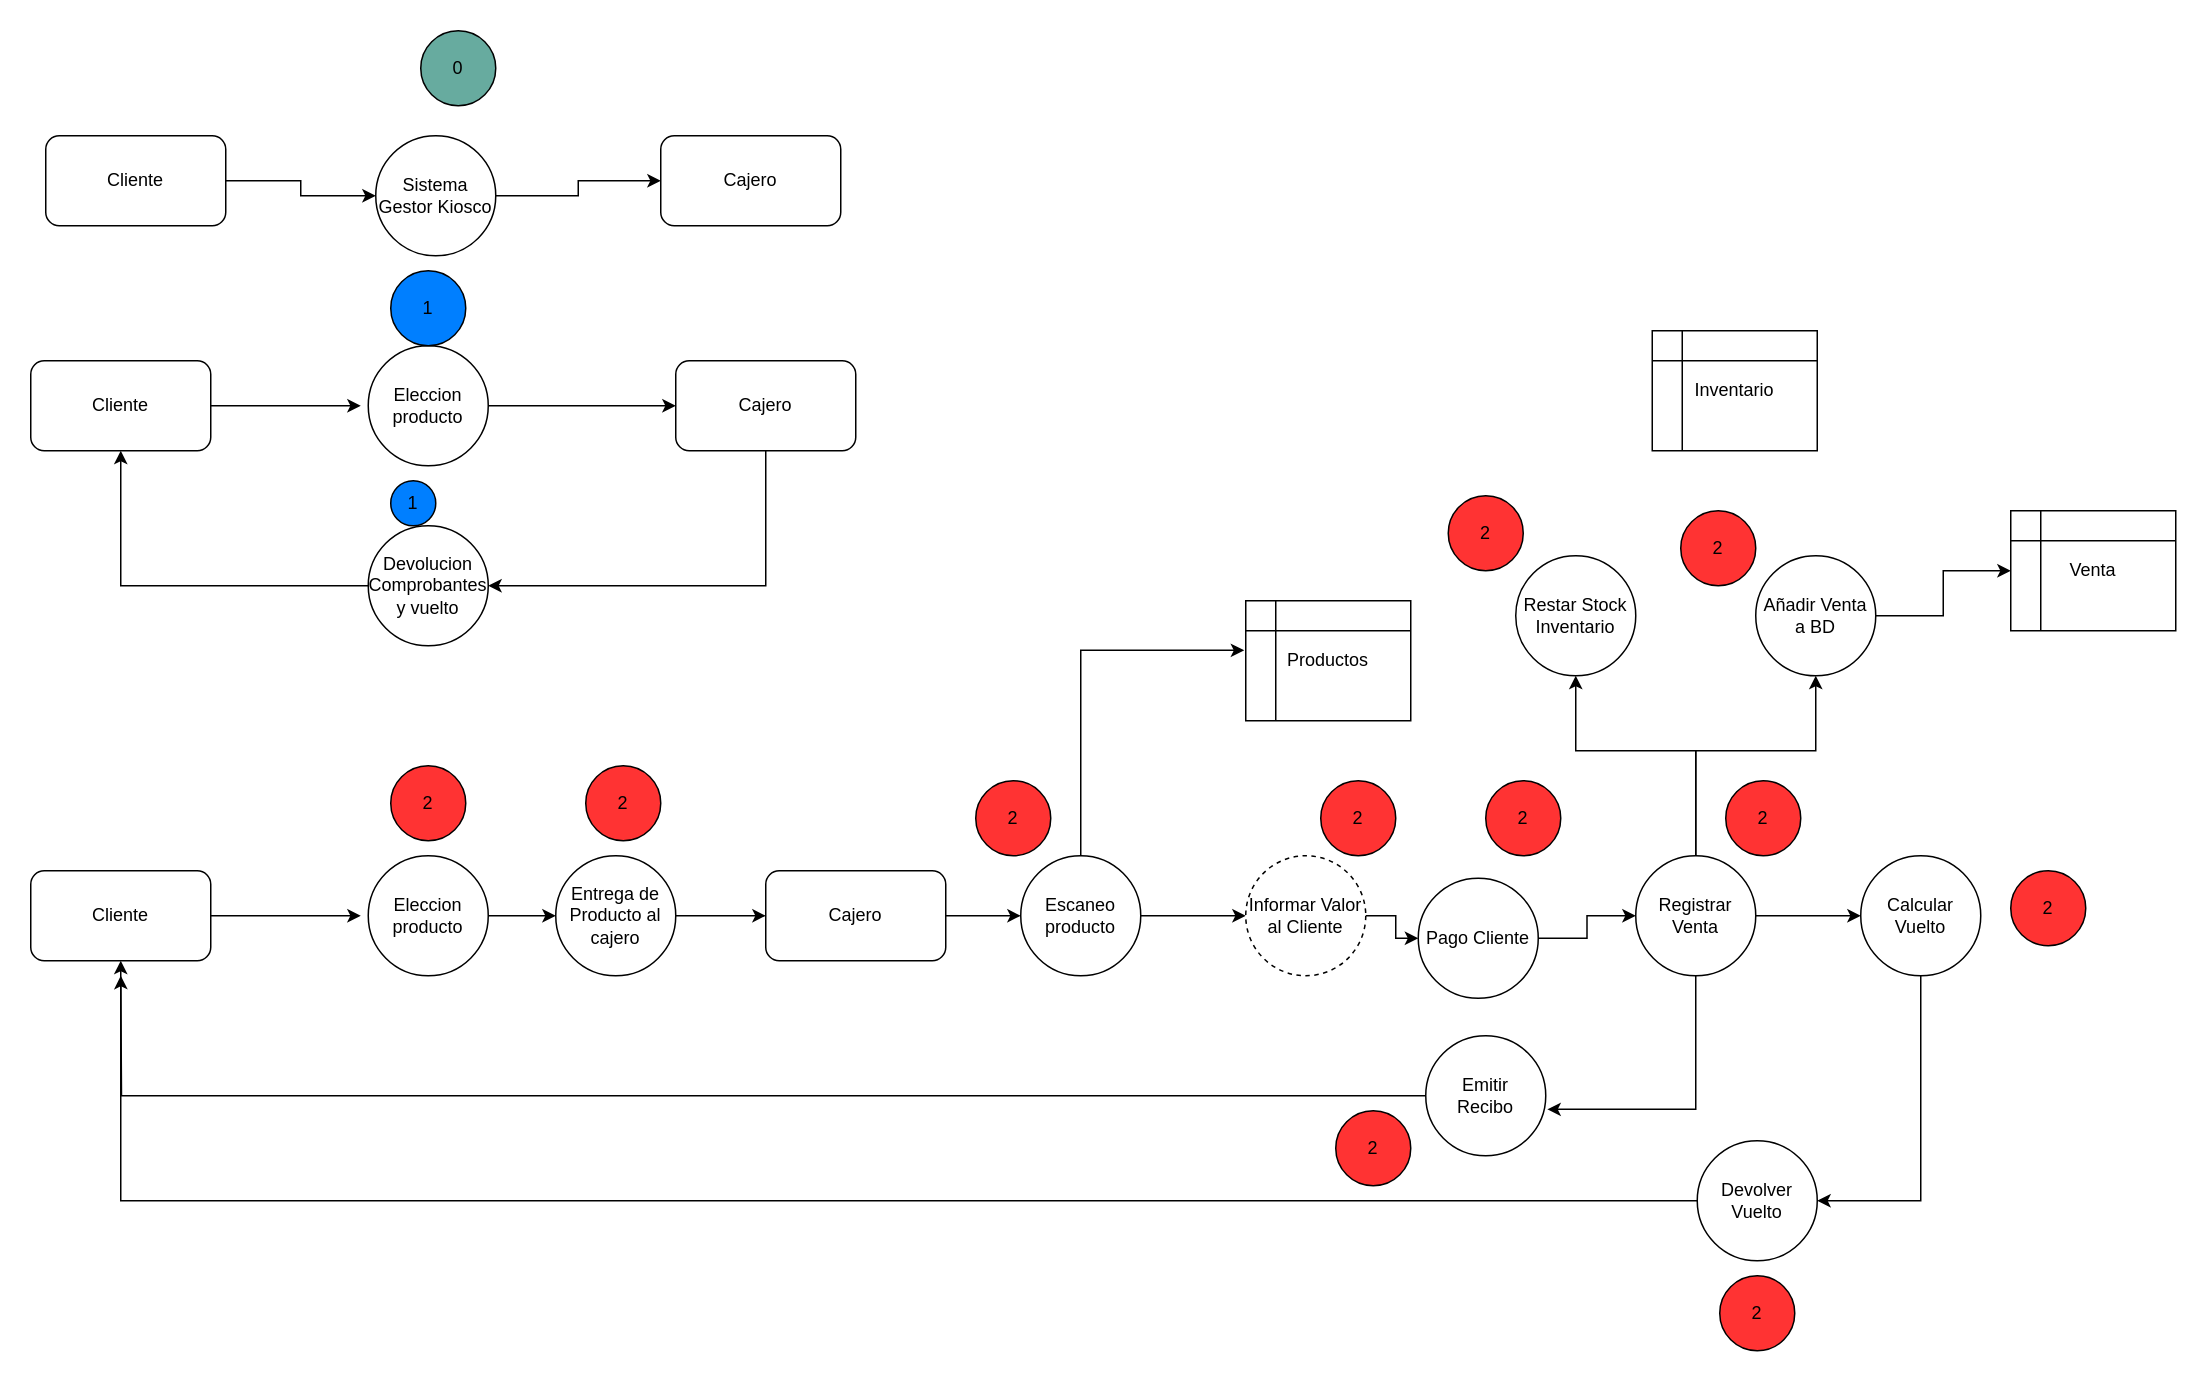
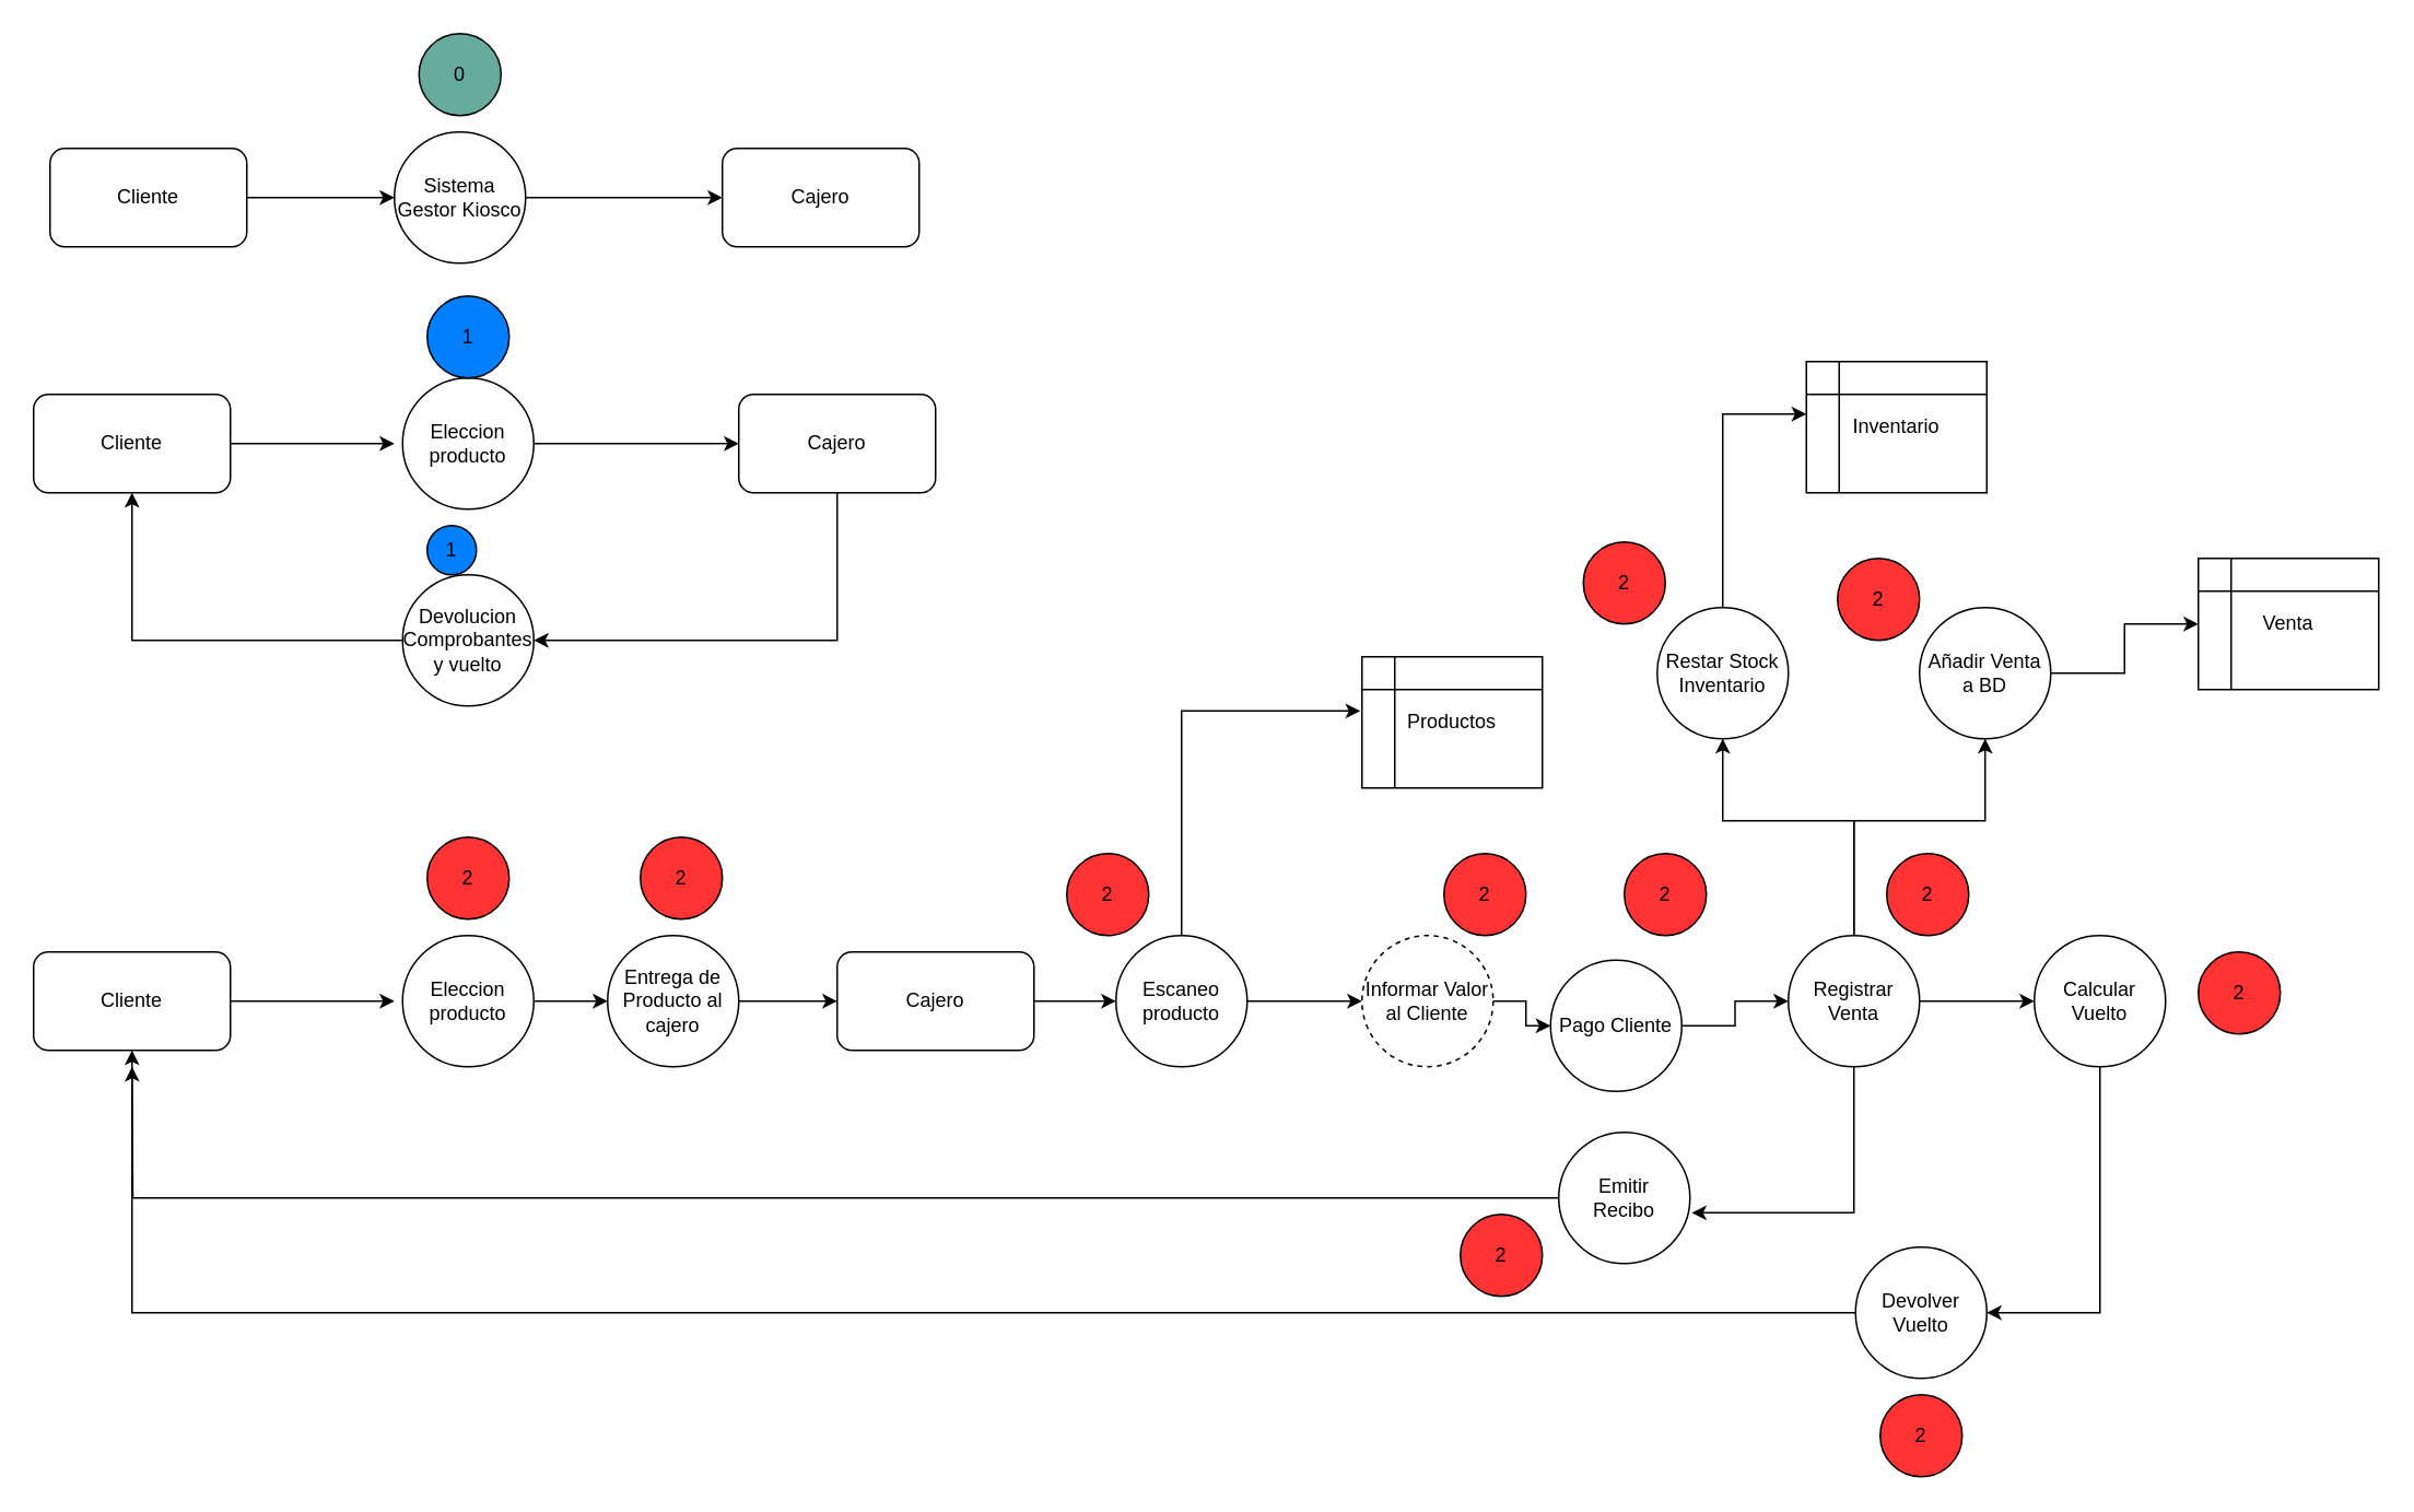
- <mxCell id="48" value="0" style="ellipse;whiteSpace=wrap;html=1;aspect=fixed;fillColor=#67AB9F;" vertex="1" parent="1"><mxGeometry x="280" y="20" width="50" height="50" as="geometry" /></mxCell>
+ <mxCell id="48" value="0" style="ellipse;whiteSpace=wrap;html=1;aspect=fixed;fillColor=#67AB9F;" vertex="1" parent="1"><mxGeometry x="255" y="20" width="50" height="50" as="geometry" /></mxCell>
- <mxCell id="5" value="Sistema Gestor Kiosco" style="ellipse;whiteSpace=wrap;html=1;aspect=fixed;" vertex="1" parent="1"><mxGeometry x="250" y="90" width="80" height="80" as="geometry" /></mxCell>
+ <mxCell id="5" value="Sistema Gestor Kiosco" style="ellipse;whiteSpace=wrap;html=1;aspect=fixed;" vertex="1" parent="1"><mxGeometry x="240" y="80" width="80" height="80" as="geometry" /></mxCell>
+ <mxCell id="37" style="edgeStyle=orthogonalEdgeStyle;rounded=0;orthogonalLoop=1;jettySize=auto;html=1;exitX=0.5;exitY=0;exitDx=0;exitDy=0;entryX=0;entryY=0.4;entryDx=0;entryDy=0;entryPerimeter=0;" edge="1" parent="1" source="38" target="41"><mxGeometry relative="1" as="geometry" /></mxCell>
